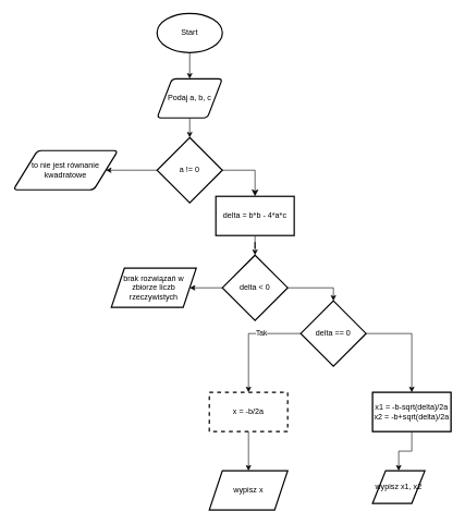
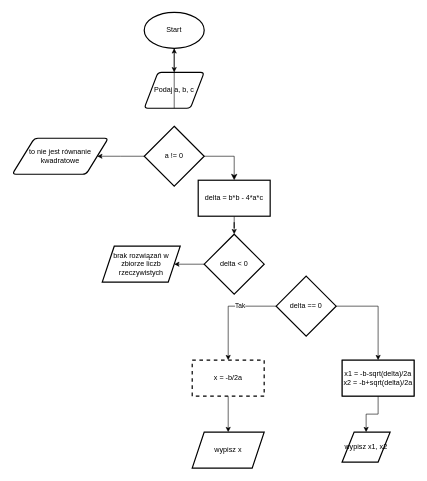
- <mxCell id="6" value="" style="endArrow=classic;html=1;rounded=0;entryX=0.5;entryY=0;entryDx=0;entryDy=0;entryPerimeter=0;exitX=0.5;exitY=1;exitDx=0;exitDy=0;" edge="1" parent="1" source="3" target="5"><mxGeometry width="50" height="50" relative="1" as="geometry"><mxPoint x="280" y="220" as="sourcePoint" /><mxPoint x="290" y="190" as="targetPoint" /></mxGeometry></mxCell>
+ <mxCell id="6" value="" style="endArrow=classic;html=1;rounded=0;exitX=0.5;exitY=1;exitDx=0;exitDy=0;" edge="1" parent="1" source="3" target="4"><mxGeometry width="50" height="50" relative="1" as="geometry"><mxPoint x="280" y="220" as="sourcePoint" /><mxPoint x="290" y="190" as="targetPoint" /></mxGeometry></mxCell>
- <mxCell id="10" value="" style="edgeStyle=orthogonalEdgeStyle;rounded=0;orthogonalLoop=1;jettySize=auto;html=1;entryX=0.5;entryY=0;entryDx=0;entryDy=0;entryPerimeter=0;" edge="1" parent="1" source="11" target="18"><mxGeometry relative="1" as="geometry" /></mxCell>
